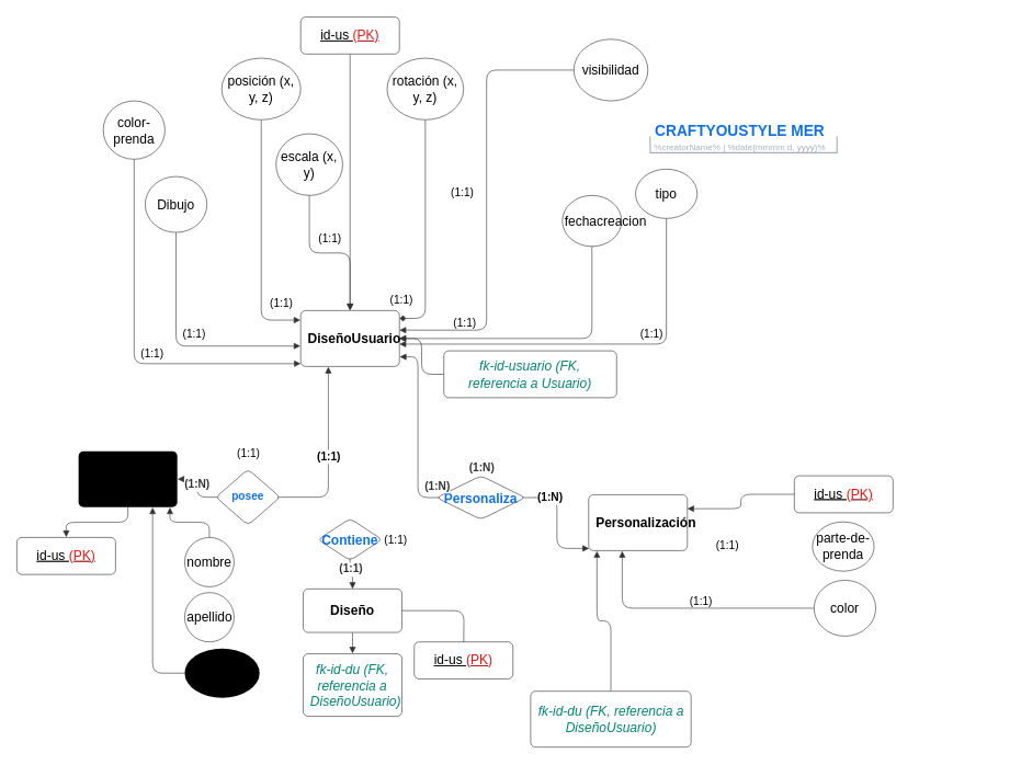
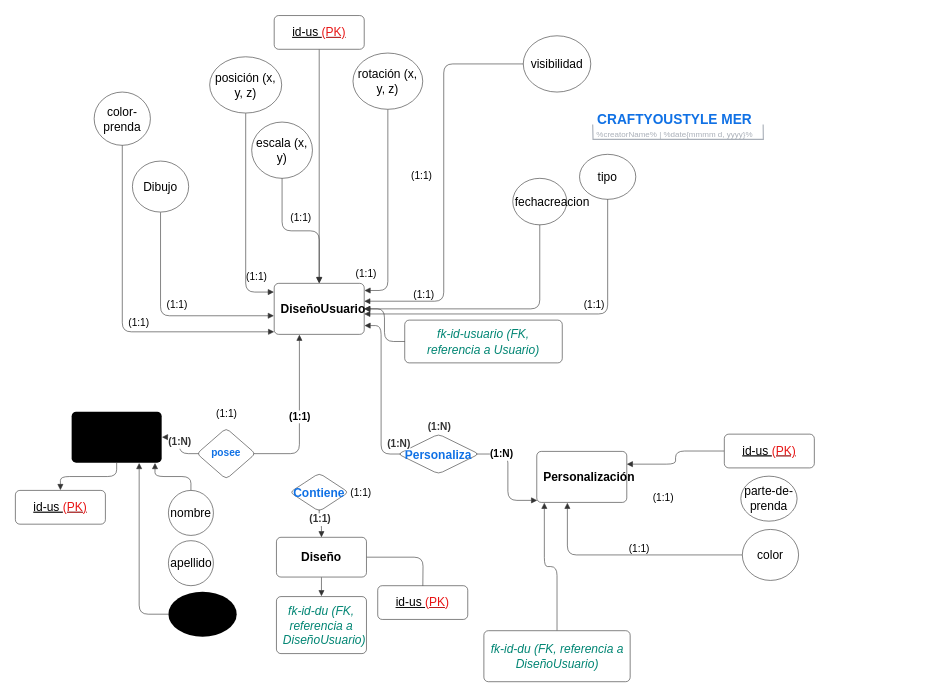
- <mxCell id="25" value="posición (x, y, z)" style="html=1;overflow=block;blockSpacing=1;whiteSpace=wrap;ellipse;fontSize=16;align=center;spacing=3.8;strokeColor=#333333;strokeOpacity=100;fillOpacity=100;rounded=1;absoluteArcSize=1;arcSize=12;fillColor=#ffffff;strokeWidth=0.8;lucidId=S-N3Wbvx5Q0G;" vertex="1" parent="1"><mxGeometry x="269" y="70" width="96" height="75" as="geometry" /></mxCell>
+ <mxCell id="25" value="posición (x, y, z)" style="html=1;overflow=block;blockSpacing=1;whiteSpace=wrap;ellipse;fontSize=16;align=center;spacing=3.8;strokeColor=#333333;strokeOpacity=100;fillOpacity=100;rounded=1;absoluteArcSize=1;arcSize=12;fillColor=#ffffff;strokeWidth=0.8;lucidId=S-N3Wbvx5Q0G;" vertex="1" parent="1"><mxGeometry x="279" y="75" width="96" height="75" as="geometry" /></mxCell>
- <mxCell id="54" value="" style="html=1;jettySize=18;whiteSpace=wrap;fontSize=13;strokeColor=#333333;strokeOpacity=100;strokeWidth=0.8;rounded=1;arcSize=24;edgeStyle=orthogonalEdgeStyle;startArrow=none;endArrow=diamond;endFill=1;exitX=0.5;exitY=1.005;exitPerimeter=0;entryX=1.003;entryY=0.14;entryPerimeter=0;lucidId=IJO3dkK6n0_I;" edge="1" parent="1" source="26" target="12"><mxGeometry width="100" height="100" relative="1" as="geometry"><Array as="points" /></mxGeometry></mxCell>
+ <mxCell id="54" value="" style="html=1;jettySize=18;whiteSpace=wrap;fontSize=13;strokeColor=#333333;strokeOpacity=100;strokeWidth=0.8;rounded=1;arcSize=24;edgeStyle=orthogonalEdgeStyle;startArrow=none;endArrow=block;endFill=1;exitX=0.5;exitY=1.005;exitPerimeter=0;entryX=1.003;entryY=0.14;entryPerimeter=0;lucidId=IJO3dkK6n0_I;" edge="1" parent="1" source="26" target="12"><mxGeometry width="100" height="100" relative="1" as="geometry"><Array as="points" /></mxGeometry></mxCell>
